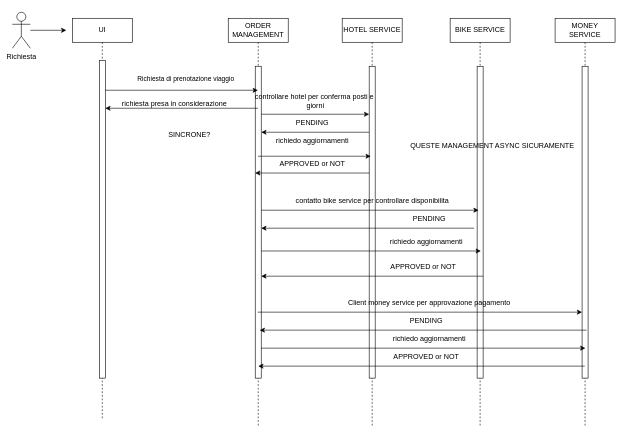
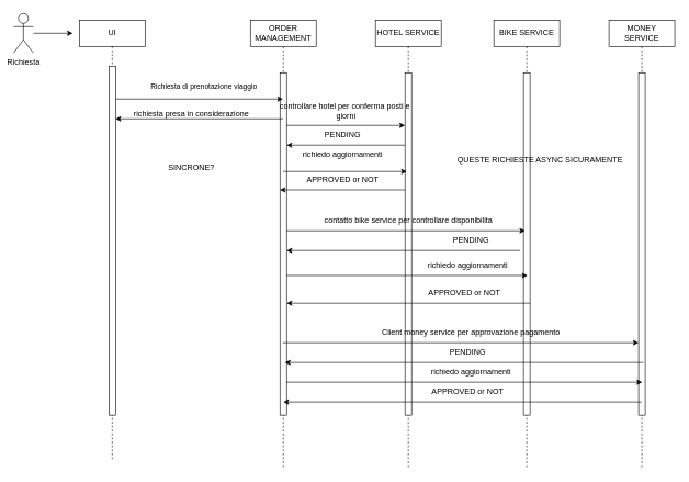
- <mxCell id="42" value="SINCRONE?" style="text;html=1;align=center;verticalAlign=middle;resizable=0;points=[];autosize=1;strokeColor=none;fillColor=none;" vertex="1" parent="1"><mxGeometry x="270" y="210" width="90" height="30" as="geometry" /></mxCell>
+ <mxCell id="42" value="SINCRONE?" style="text;html=1;align=center;verticalAlign=middle;resizable=0;points=[];autosize=1;strokeColor=none;fillColor=none;" vertex="1" parent="1"><mxGeometry x="245" y="240" width="90" height="30" as="geometry" /></mxCell>
- <mxCell id="43" value="QUESTE MANAGEMENT ASYNC SICURAMENTE" style="text;html=1;align=center;verticalAlign=middle;resizable=0;points=[];autosize=1;strokeColor=none;fillColor=none;" vertex="1" parent="1"><mxGeometry x="685" y="228" width="270" height="30" as="geometry" /></mxCell>
+ <mxCell id="43" value="QUESTE RICHIESTE ASYNC SICURAMENTE" style="text;html=1;align=center;verticalAlign=middle;resizable=0;points=[];autosize=1;strokeColor=none;fillColor=none;" vertex="1" parent="1"><mxGeometry x="685" y="228" width="270" height="30" as="geometry" /></mxCell>
